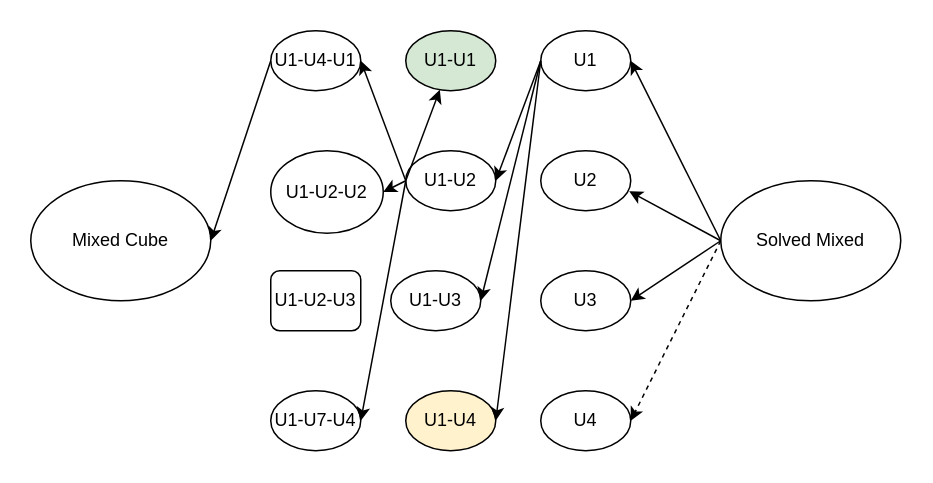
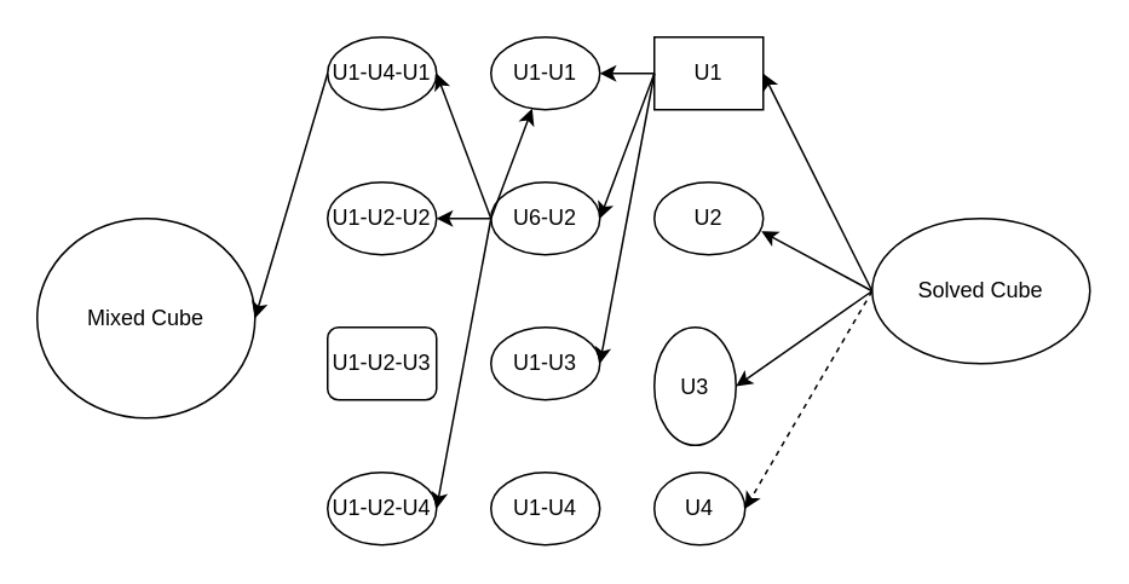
- <mxCell id="13" value="U1-U1" style="ellipse;whiteSpace=wrap;html=1;fillColor=#d5e8d4;" vertex="1" parent="1"><mxGeometry x="270" y="20" width="60" height="40" as="geometry" /></mxCell>
+ <mxCell id="13" value="U1-U1" style="ellipse;whiteSpace=wrap;html=1;" vertex="1" parent="1"><mxGeometry x="270" y="20" width="60" height="40" as="geometry" /></mxCell>
+ <mxCell id="4" style="edgeStyle=orthogonalEdgeStyle;rounded=0;orthogonalLoop=1;jettySize=auto;html=1;exitX=0;exitY=0.5;exitDx=0;exitDy=0;entryX=1;entryY=0.5;entryDx=0;entryDy=0;" edge="1" parent="1" source="5" target="13"><mxGeometry relative="1" as="geometry" /></mxCell>
- <mxCell id="5" value="U1" style="ellipse;whiteSpace=wrap;html=1;" vertex="1" parent="1"><mxGeometry x="360" y="20" width="60" height="40" as="geometry" /></mxCell>
+ <mxCell id="5" value="U1" style="whiteSpace=wrap;html=1;rounded=0;" vertex="1" parent="1"><mxGeometry x="360" y="20" width="60" height="40" as="geometry" /></mxCell>
- <mxCell id="16" value="U1-U2" style="ellipse;whiteSpace=wrap;html=1;" vertex="1" parent="1"><mxGeometry x="270" y="100" width="60" height="40" as="geometry" /></mxCell>
+ <mxCell id="16" value="U6-U2" style="ellipse;whiteSpace=wrap;html=1;" vertex="1" parent="1"><mxGeometry x="270" y="100" width="60" height="40" as="geometry" /></mxCell>
- <mxCell id="20" value="U1-U2-U2" style="ellipse;whiteSpace=wrap;html=1;" vertex="1" parent="1"><mxGeometry x="180" y="100" width="75" height="55" as="geometry" /></mxCell>
+ <mxCell id="20" value="U1-U2-U2" style="ellipse;whiteSpace=wrap;html=1;" vertex="1" parent="1"><mxGeometry x="180" y="100" width="60" height="40" as="geometry" /></mxCell>
- <mxCell id="3" value="Mixed Cube" style="ellipse;whiteSpace=wrap;html=1;" vertex="1" parent="1"><mxGeometry x="20" y="120" width="120" height="80" as="geometry" /></mxCell>
+ <mxCell id="3" value="Mixed Cube" style="ellipse;whiteSpace=wrap;html=1;" vertex="1" parent="1"><mxGeometry x="20" y="120" width="120" height="110" as="geometry" /></mxCell>
- <mxCell id="2" value="Solved Mixed" style="ellipse;whiteSpace=wrap;html=1;" vertex="1" parent="1"><mxGeometry x="480" y="120" width="120" height="80" as="geometry" /></mxCell>
+ <mxCell id="2" value="Solved Cube" style="ellipse;whiteSpace=wrap;html=1;" vertex="1" parent="1"><mxGeometry x="480" y="120" width="120" height="80" as="geometry" /></mxCell>
- <mxCell id="23" value="" style="endArrow=classic;html=1;rounded=0;exitX=0;exitY=0.5;exitDx=0;exitDy=0;entryX=1;entryY=0.5;entryDx=0;entryDy=0;" edge="1" parent="1" source="5" target="14"><mxGeometry width="50" height="50" relative="1" as="geometry"><mxPoint x="370" y="50" as="sourcePoint" /><mxPoint x="340" y="210" as="targetPoint" /></mxGeometry></mxCell>
- <mxCell id="15" value="U1-U3" style="ellipse;whiteSpace=wrap;html=1;" vertex="1" parent="1"><mxGeometry x="260" y="180" width="60" height="40" as="geometry" /></mxCell>
+ <mxCell id="15" value="U1-U3" style="ellipse;whiteSpace=wrap;html=1;" vertex="1" parent="1"><mxGeometry x="270" y="180" width="60" height="40" as="geometry" /></mxCell>
- <mxCell id="7" value="U3" style="ellipse;whiteSpace=wrap;html=1;" vertex="1" parent="1"><mxGeometry x="360" y="180" width="60" height="40" as="geometry" /></mxCell>
+ <mxCell id="7" value="U3" style="ellipse;whiteSpace=wrap;html=1;" vertex="1" parent="1"><mxGeometry x="360" y="180" width="45" height="65" as="geometry" /></mxCell>
- <mxCell id="18" value="U1-U7-U4" style="ellipse;whiteSpace=wrap;html=1;" vertex="1" parent="1"><mxGeometry x="180" y="260" width="60" height="40" as="geometry" /></mxCell>
+ <mxCell id="18" value="U1-U2-U4" style="ellipse;whiteSpace=wrap;html=1;" vertex="1" parent="1"><mxGeometry x="180" y="260" width="60" height="40" as="geometry" /></mxCell>
- <mxCell id="14" value="U1-U4" style="ellipse;whiteSpace=wrap;html=1;fillColor=#fff2cc;" vertex="1" parent="1"><mxGeometry x="270" y="260" width="60" height="40" as="geometry" /></mxCell>
+ <mxCell id="14" value="U1-U4" style="ellipse;whiteSpace=wrap;html=1;" vertex="1" parent="1"><mxGeometry x="270" y="260" width="60" height="40" as="geometry" /></mxCell>
- <mxCell id="6" value="U4" style="ellipse;whiteSpace=wrap;html=1;" vertex="1" parent="1"><mxGeometry x="360" y="260" width="60" height="40" as="geometry" /></mxCell>
+ <mxCell id="6" value="U4" style="ellipse;whiteSpace=wrap;html=1;" vertex="1" parent="1"><mxGeometry x="360" y="260" width="50" height="40" as="geometry" /></mxCell>
